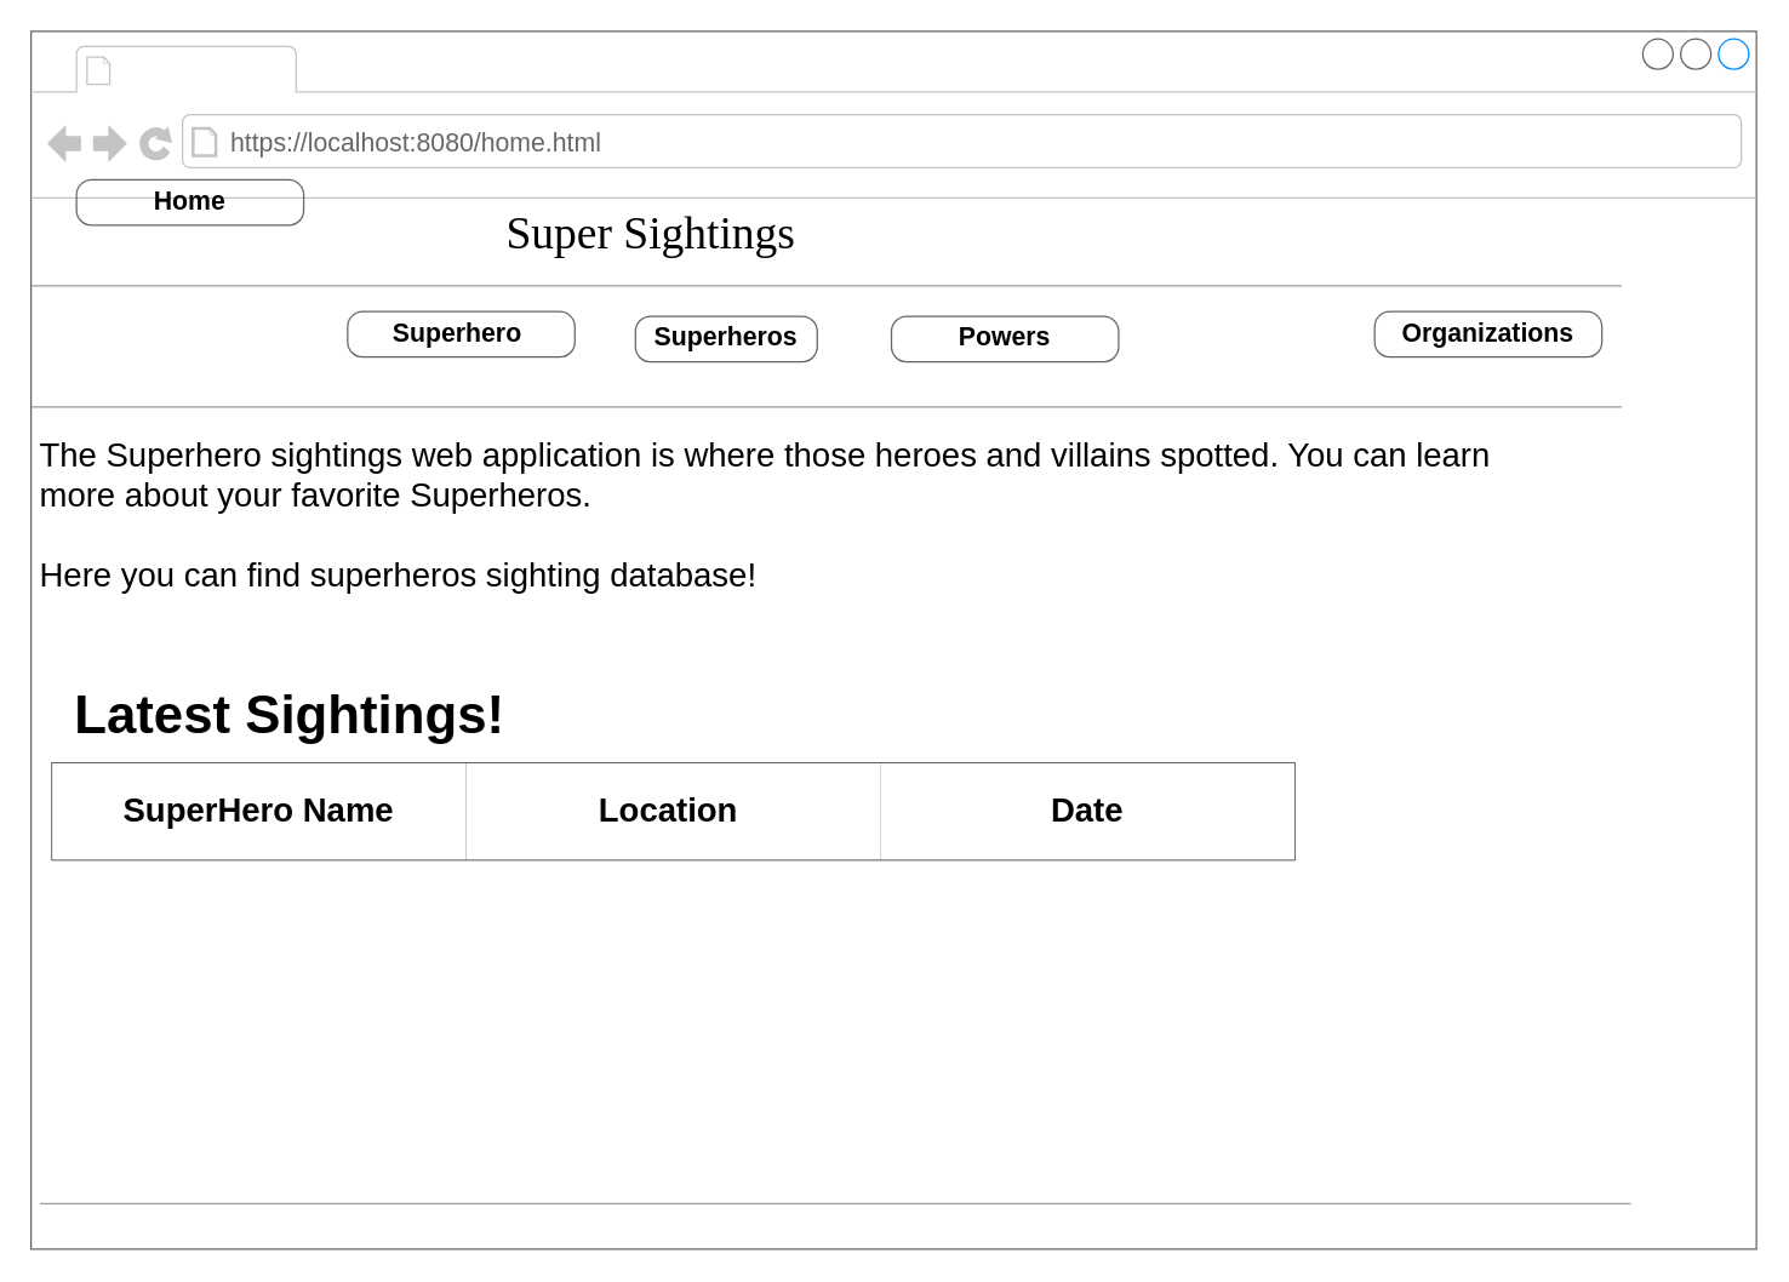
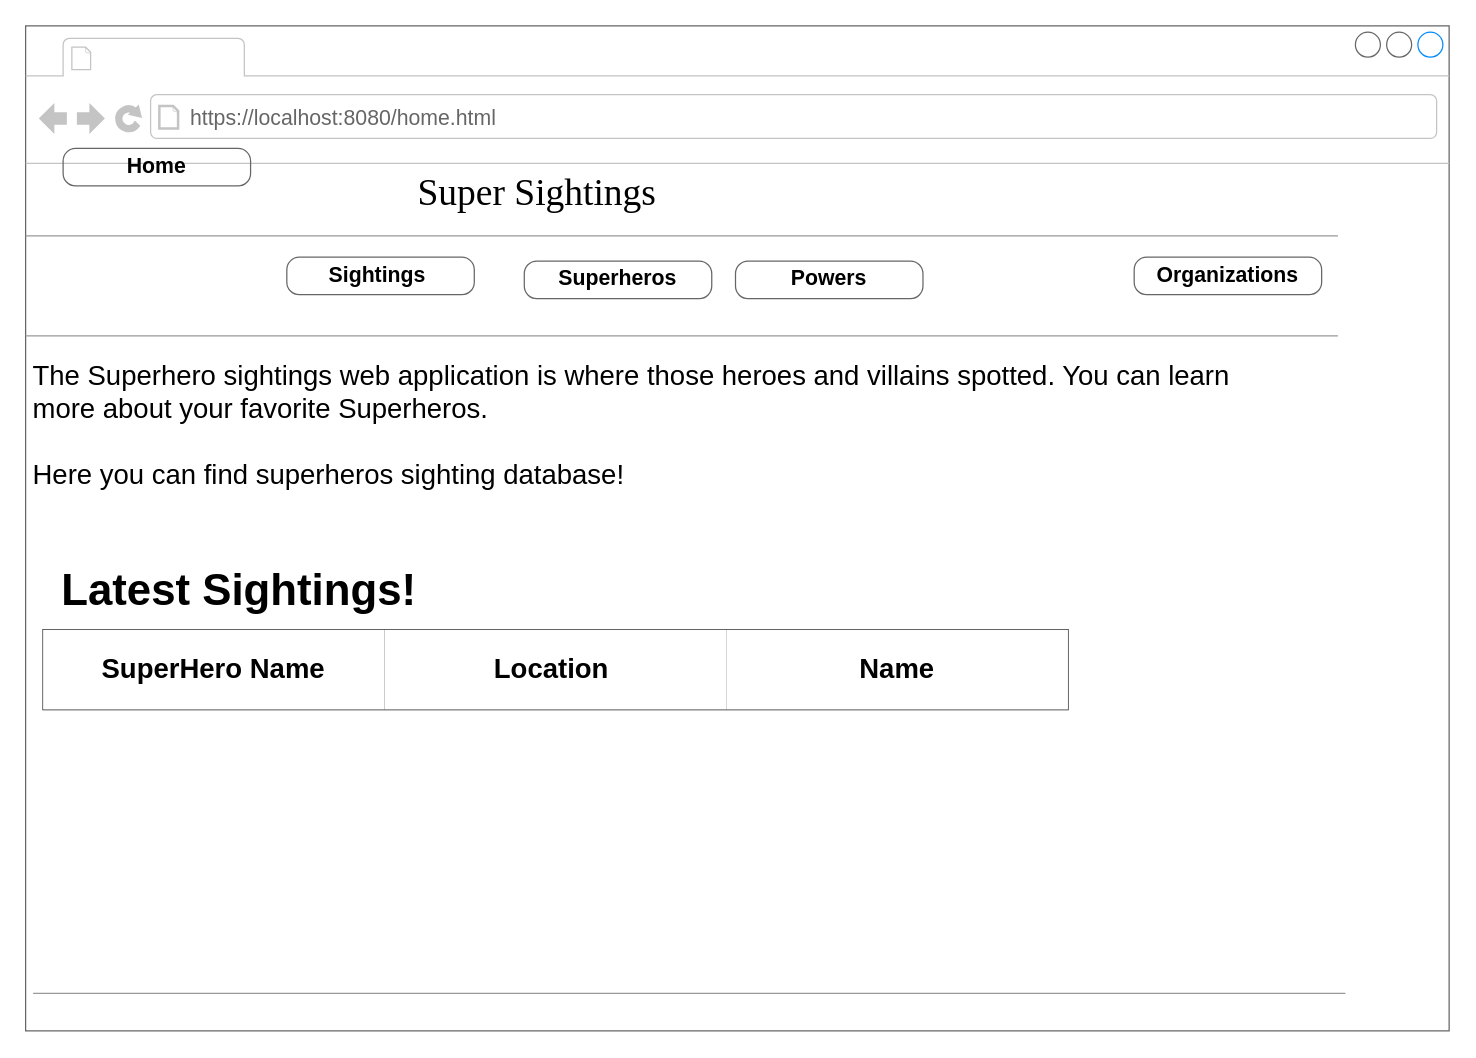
- <mxCell id="10" value="Superhero&amp;nbsp;" style="strokeWidth=1;shadow=0;dashed=0;align=center;html=1;shape=mxgraph.mockup.buttons.button;strokeColor=#666666;mainText=;buttonStyle=round;fontSize=17;fontStyle=1;fillColor=none;whiteSpace=wrap;rounded=0;labelBackgroundColor=none;" parent="2" vertex="1"><mxGeometry x="209" y="185" width="150" height="30" as="geometry" /></mxCell>
+ <mxCell id="10" value="Sightings&amp;nbsp;" style="strokeWidth=1;shadow=0;dashed=0;align=center;html=1;shape=mxgraph.mockup.buttons.button;strokeColor=#666666;mainText=;buttonStyle=round;fontSize=17;fontStyle=1;fillColor=none;whiteSpace=wrap;rounded=0;labelBackgroundColor=none;" parent="2" vertex="1"><mxGeometry x="209" y="185" width="150" height="30" as="geometry" /></mxCell>
- <mxCell id="11" value="Superheros" style="strokeWidth=1;shadow=0;dashed=0;align=center;html=1;shape=mxgraph.mockup.buttons.button;strokeColor=#666666;mainText=;buttonStyle=round;fontSize=17;fontStyle=1;fillColor=none;whiteSpace=wrap;rounded=0;labelBackgroundColor=none;" vertex="1" parent="2"><mxGeometry x="399" y="188.16" width="120" height="30" as="geometry" /></mxCell>
+ <mxCell id="11" value="Superheros" style="strokeWidth=1;shadow=0;dashed=0;align=center;html=1;shape=mxgraph.mockup.buttons.button;strokeColor=#666666;mainText=;buttonStyle=round;fontSize=17;fontStyle=1;fillColor=none;whiteSpace=wrap;rounded=0;labelBackgroundColor=none;" vertex="1" parent="2"><mxGeometry x="399" y="188.16" width="150" height="30" as="geometry" /></mxCell>
- <mxCell id="19" value="Date" style="shape=partialRectangle;html=1;whiteSpace=wrap;connectable=0;top=0;left=0;bottom=0;right=0;overflow=hidden;fontSize=22;fontStyle=1" vertex="1" parent="16"><mxGeometry x="547" width="273" height="64" as="geometry"><mxRectangle width="273" height="64" as="alternateBounds" /></mxGeometry></mxCell>
+ <mxCell id="19" value="Name" style="shape=partialRectangle;html=1;whiteSpace=wrap;connectable=0;top=0;left=0;bottom=0;right=0;overflow=hidden;fontSize=22;fontStyle=1" vertex="1" parent="16"><mxGeometry x="547" width="273" height="64" as="geometry"><mxRectangle width="273" height="64" as="alternateBounds" /></mxGeometry></mxCell>
